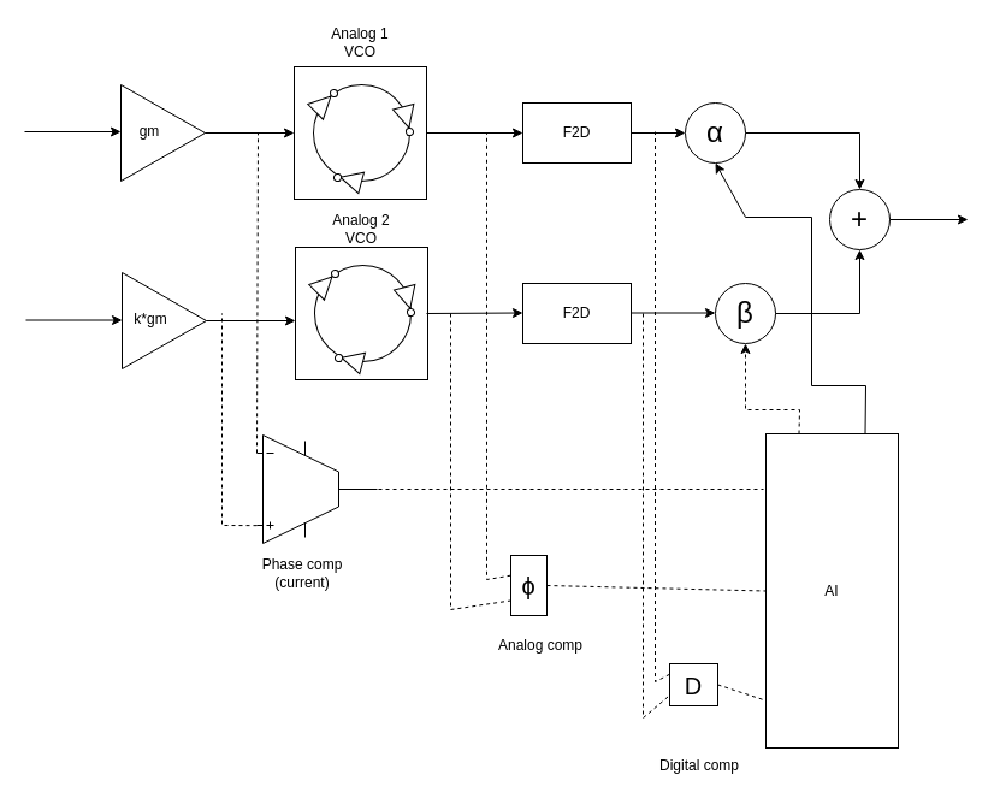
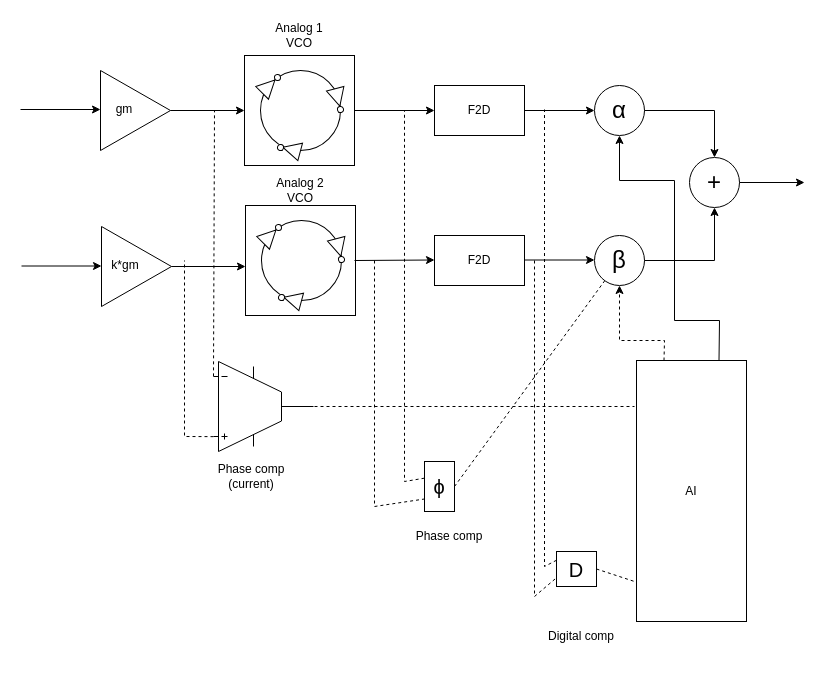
- <mxCell id="40" value="&lt;h1 id=&quot;gen-h1-1-00000001&quot; class=&quot;navigable-headline&quot;&gt;&lt;span style=&quot;font-weight: normal;&quot; class=&quot;code char&quot;&gt;α&lt;/span&gt;&lt;/h1&gt;" style="ellipse;whiteSpace=wrap;html=1;aspect=fixed;" vertex="1" parent="1"><mxGeometry x="569" y="85" width="50" height="50" as="geometry" /></mxCell>
+ <mxCell id="40" value="&lt;h1 id=&quot;gen-h1-1-00000001&quot; class=&quot;navigable-headline&quot;&gt;&lt;span style=&quot;font-weight: normal;&quot; class=&quot;code char&quot;&gt;α&lt;/span&gt;&lt;/h1&gt;" style="ellipse;whiteSpace=wrap;html=1;aspect=fixed;" vertex="1" parent="1"><mxGeometry x="594" y="85" width="50" height="50" as="geometry" /></mxCell>
- <mxCell id="63" value="" style="endArrow=none;dashed=1;html=1;rounded=0;exitX=1;exitY=0.5;exitDx=0;exitDy=0;entryX=0;entryY=0.5;entryDx=0;entryDy=0;" edge="1" parent="1" source="53" target="35"><mxGeometry width="50" height="50" relative="1" as="geometry"><mxPoint x="544" y="411" as="sourcePoint" /><mxPoint x="594" y="361" as="targetPoint" /></mxGeometry></mxCell>
+ <mxCell id="63" value="" style="endArrow=none;dashed=1;html=1;rounded=0;exitX=1;exitY=0.5;exitDx=0;exitDy=0;" edge="1" parent="1" source="53" target="41"><mxGeometry width="50" height="50" relative="1" as="geometry"><mxPoint x="544" y="411" as="sourcePoint" /><mxPoint x="594" y="361" as="targetPoint" /></mxGeometry></mxCell>
- <mxCell id="56" value="Analog comp" style="text;html=1;align=center;verticalAlign=middle;whiteSpace=wrap;rounded=0;" vertex="1" parent="1"><mxGeometry x="402" y="521" width="94" height="30" as="geometry" /></mxCell>
+ <mxCell id="56" value="Phase comp" style="text;html=1;align=center;verticalAlign=middle;whiteSpace=wrap;rounded=0;" vertex="1" parent="1"><mxGeometry x="402" y="521" width="94" height="30" as="geometry" /></mxCell>
